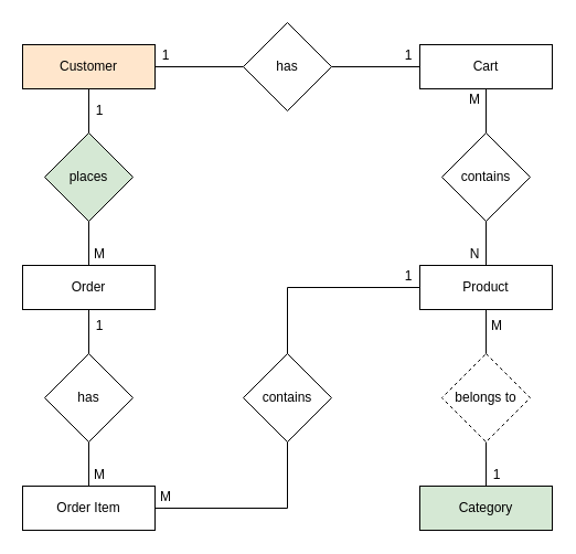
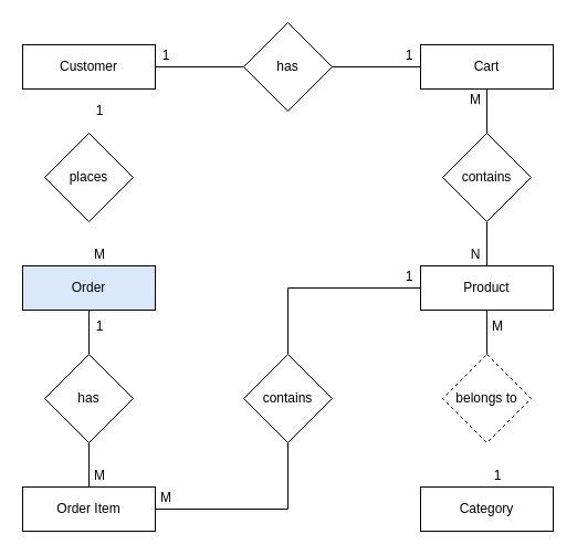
- <mxCell id="2" value="Customer" style="rounded=0;whiteSpace=wrap;html=1;fillColor=#ffe6cc;" vertex="1" parent="1"><mxGeometry x="20" y="40" width="120" height="40" as="geometry" /></mxCell>
+ <mxCell id="2" value="Customer" style="rounded=0;whiteSpace=wrap;html=1;" vertex="1" parent="1"><mxGeometry x="20" y="40" width="120" height="40" as="geometry" /></mxCell>
- <mxCell id="20" value="" style="endArrow=none;html=1;rounded=0;exitX=0.5;exitY=1;exitDx=0;exitDy=0;entryX=0.5;entryY=0;entryDx=0;entryDy=0;" edge="1" parent="1" source="2" target="9"><mxGeometry width="50" height="50" relative="1" as="geometry"><mxPoint x="220" y="170" as="sourcePoint" /><mxPoint x="300" y="170" as="targetPoint" /></mxGeometry></mxCell>
- <mxCell id="9" value="places" style="rhombus;whiteSpace=wrap;html=1;fillColor=#d5e8d4;" vertex="1" parent="1"><mxGeometry x="40" y="120" width="80" height="80" as="geometry" /></mxCell>
+ <mxCell id="9" value="places" style="rhombus;whiteSpace=wrap;html=1;" vertex="1" parent="1"><mxGeometry x="40" y="120" width="80" height="80" as="geometry" /></mxCell>
- <mxCell id="21" value="" style="endArrow=none;html=1;rounded=0;exitX=0.5;exitY=1;exitDx=0;exitDy=0;entryX=0.5;entryY=0;entryDx=0;entryDy=0;" edge="1" parent="1" source="9" target="4"><mxGeometry width="50" height="50" relative="1" as="geometry"><mxPoint x="170" y="130" as="sourcePoint" /><mxPoint x="250" y="130" as="targetPoint" /></mxGeometry></mxCell>
- <mxCell id="4" value="Order" style="rounded=0;whiteSpace=wrap;html=1;" vertex="1" parent="1"><mxGeometry x="20" y="240" width="120" height="40" as="geometry" /></mxCell>
+ <mxCell id="4" value="Order" style="rounded=0;whiteSpace=wrap;html=1;fillColor=#dae8fc;" vertex="1" parent="1"><mxGeometry x="20" y="240" width="120" height="40" as="geometry" /></mxCell>
- <mxCell id="19" value="" style="endArrow=none;html=1;rounded=0;exitX=0.5;exitY=1;exitDx=0;exitDy=0;entryX=0.5;entryY=0;entryDx=0;entryDy=0;" edge="1" parent="1" source="11" target="6"><mxGeometry width="50" height="50" relative="1" as="geometry"><mxPoint x="540" y="360" as="sourcePoint" /><mxPoint x="620" y="360" as="targetPoint" /></mxGeometry></mxCell>
- <mxCell id="6" value="Category" style="rounded=0;whiteSpace=wrap;html=1;fillColor=#d5e8d4;" vertex="1" parent="1"><mxGeometry x="380" y="440" width="120" height="40" as="geometry" /></mxCell>
+ <mxCell id="6" value="Category" style="rounded=0;whiteSpace=wrap;html=1;" vertex="1" parent="1"><mxGeometry x="380" y="440" width="120" height="40" as="geometry" /></mxCell>
